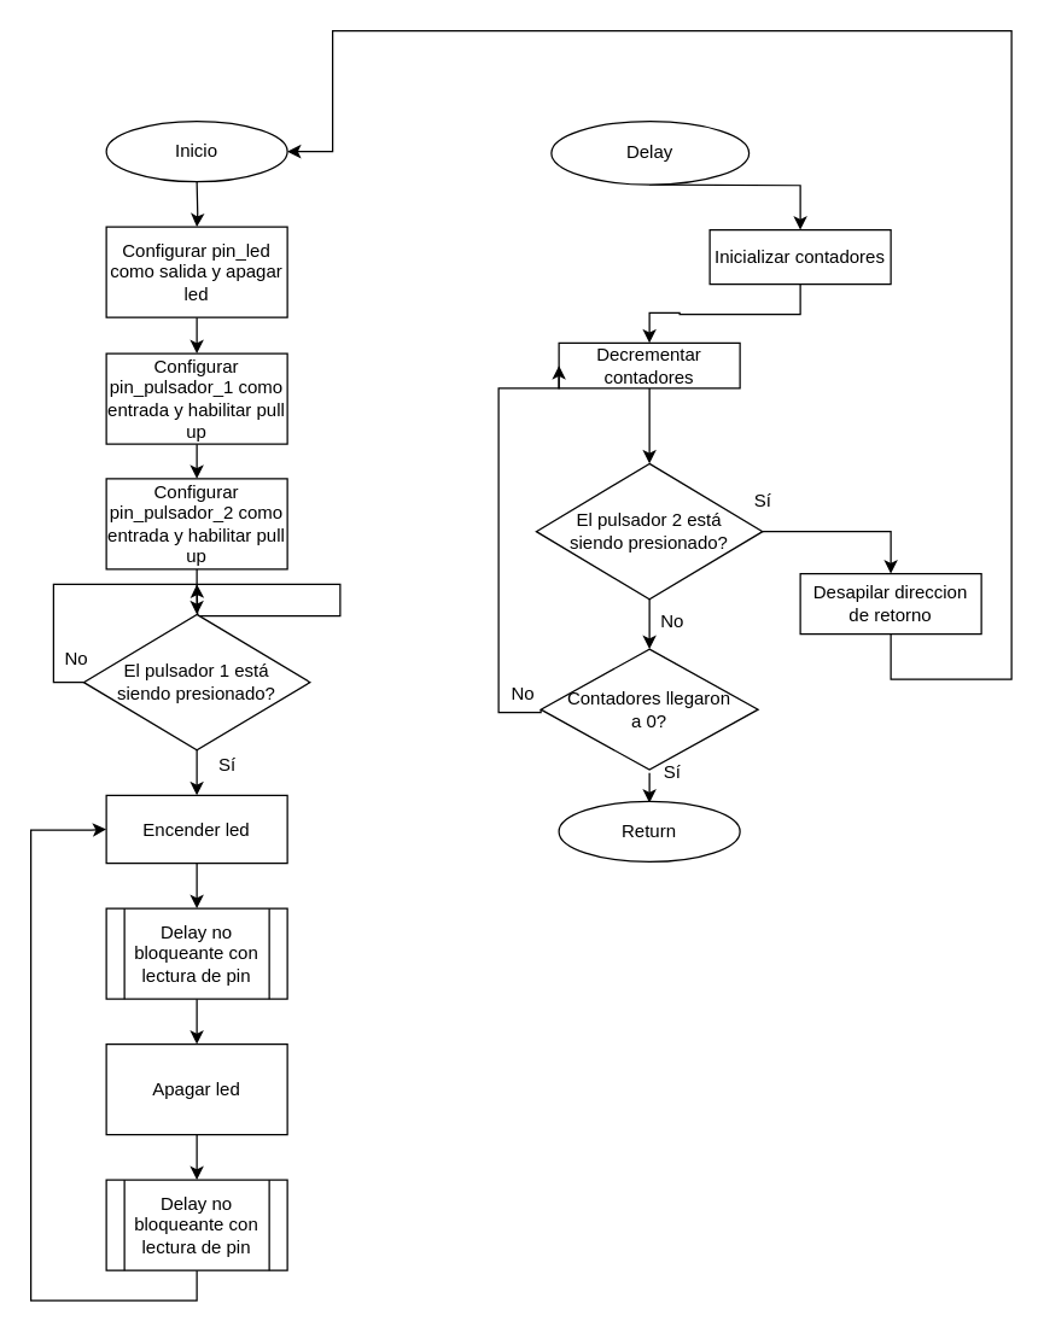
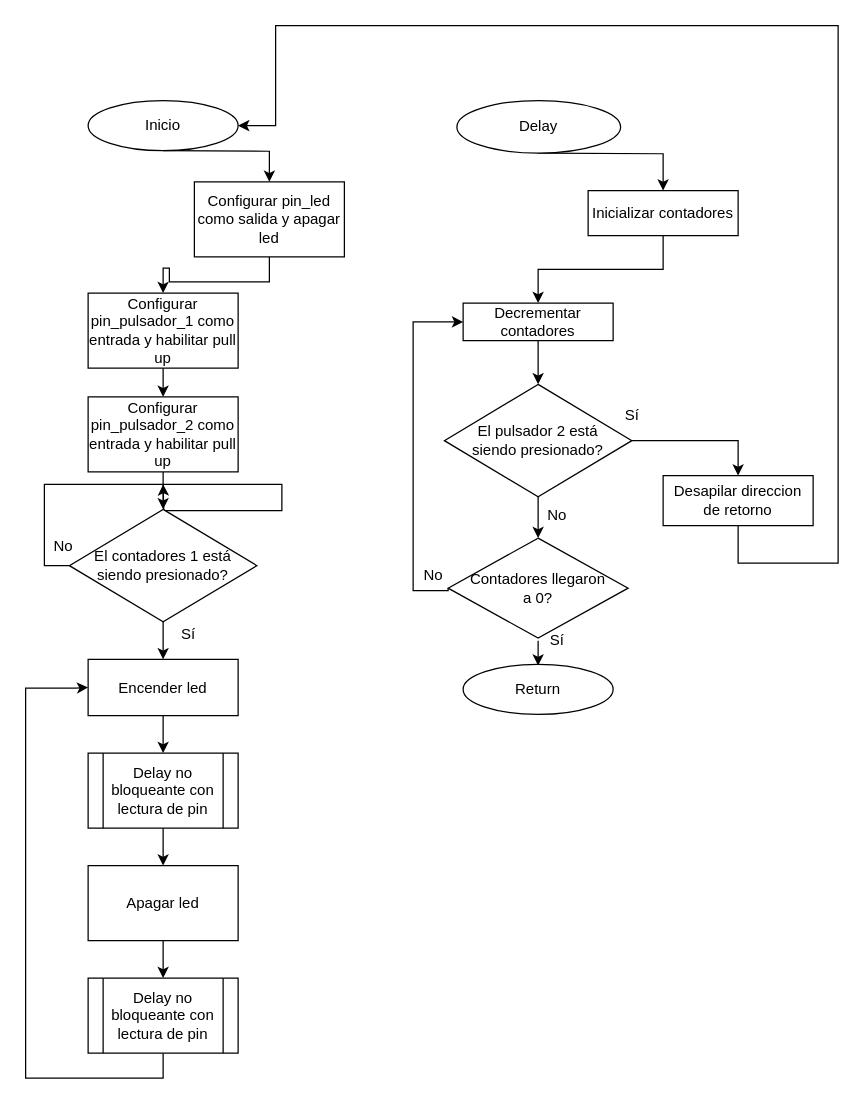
- <mxCell id="4" value="Configurar pin_led como salida y apagar led" style="rounded=0;whiteSpace=wrap;html=1;" parent="1" vertex="1"><mxGeometry x="70" y="150" width="120" height="60" as="geometry" /></mxCell>
+ <mxCell id="4" value="Configurar pin_led como salida y apagar led" style="rounded=0;whiteSpace=wrap;html=1;" parent="1" vertex="1"><mxGeometry x="155" y="145" width="120" height="60" as="geometry" /></mxCell>
- <mxCell id="27" value="Decrementar contadores" style="whiteSpace=wrap;html=1;rounded=0;" vertex="1" parent="1"><mxGeometry x="370" y="227" width="120" height="30" as="geometry" /></mxCell>
+ <mxCell id="27" value="Decrementar contadores" style="whiteSpace=wrap;html=1;rounded=0;" vertex="1" parent="1"><mxGeometry x="370" y="242" width="120" height="30" as="geometry" /></mxCell>
- <mxCell id="18" value="El pulsador 1 está &lt;br&gt;siendo presionado?" style="rhombus;whiteSpace=wrap;html=1;rounded=0;" parent="1" vertex="1"><mxGeometry x="55" y="407" width="150" height="90" as="geometry" /></mxCell>
+ <mxCell id="18" value="El contadores 1 está &lt;br&gt;siendo presionado?" style="rhombus;whiteSpace=wrap;html=1;rounded=0;" parent="1" vertex="1"><mxGeometry x="55" y="407" width="150" height="90" as="geometry" /></mxCell>
